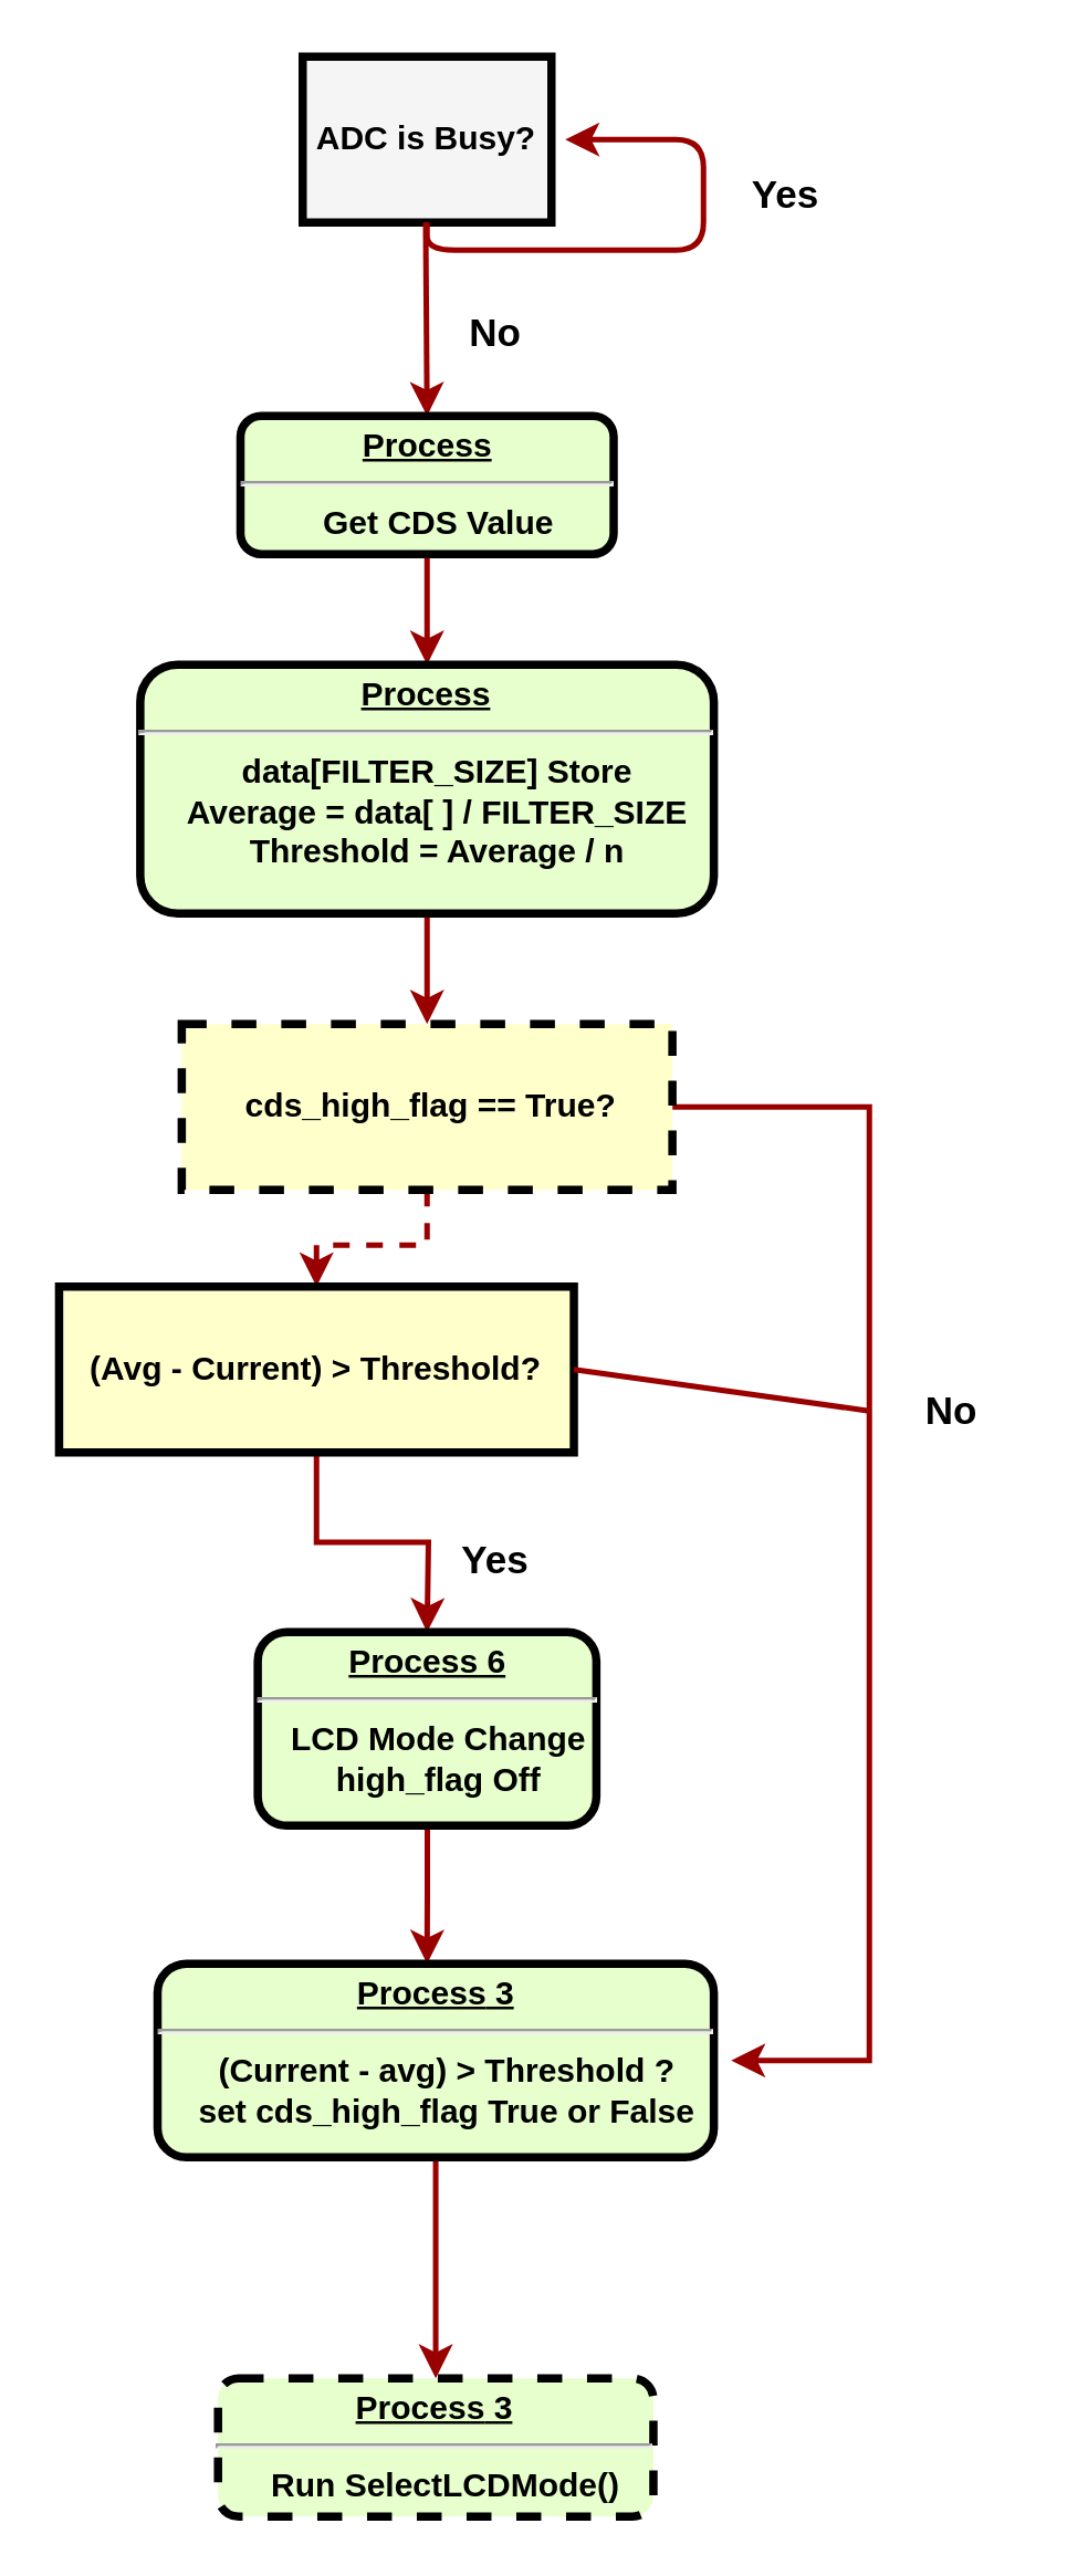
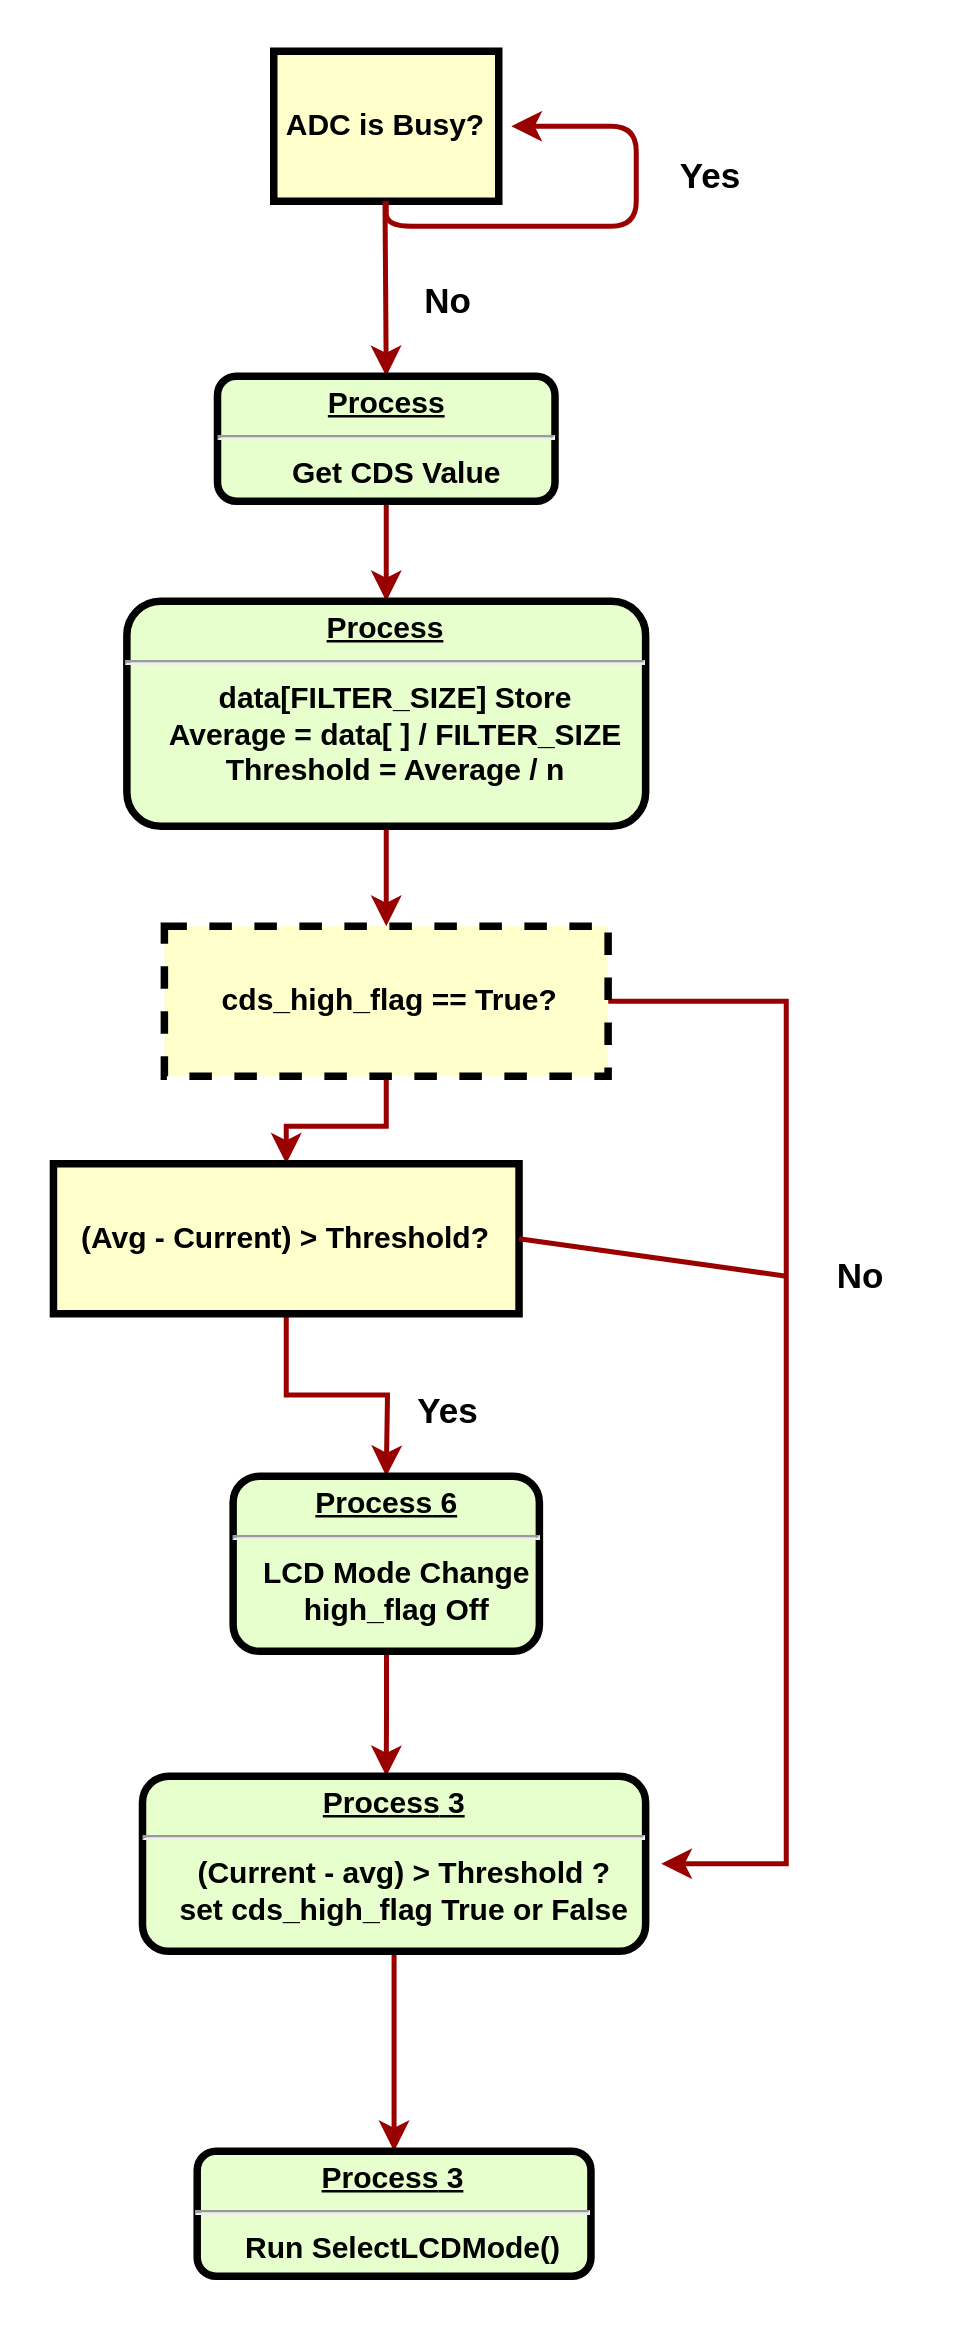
- <mxCell id="2" value="ADC is Busy?" style="whiteSpace=wrap;align=center;verticalAlign=middle;fontStyle=1;strokeWidth=3;fillColor=#f5f5f5;" vertex="1" parent="1"><mxGeometry x="109" y="20" width="90" height="60" as="geometry" /></mxCell>
+ <mxCell id="2" value="ADC is Busy?" style="whiteSpace=wrap;align=center;verticalAlign=middle;fontStyle=1;strokeWidth=3;fillColor=#FFFFCC" vertex="1" parent="1"><mxGeometry x="109" y="20" width="90" height="60" as="geometry" /></mxCell>
- <mxCell id="11" style="edgeStyle=orthogonalEdgeStyle;rounded=0;orthogonalLoop=1;jettySize=auto;html=1;exitX=0.5;exitY=1;exitDx=0;exitDy=0;entryX=0.5;entryY=0;entryDx=0;entryDy=0;strokeColor=#990000;strokeWidth=2;dashed=1;" edge="1" parent="1" source="13" target="15"><mxGeometry relative="1" as="geometry" /></mxCell>
+ <mxCell id="11" style="edgeStyle=orthogonalEdgeStyle;rounded=0;orthogonalLoop=1;jettySize=auto;html=1;exitX=0.5;exitY=1;exitDx=0;exitDy=0;entryX=0.5;entryY=0;entryDx=0;entryDy=0;strokeColor=#990000;strokeWidth=2;" edge="1" parent="1" source="13" target="15"><mxGeometry relative="1" as="geometry" /></mxCell>
- <mxCell id="23" value="&lt;p style=&quot;margin: 0px ; margin-top: 4px ; text-align: center ; text-decoration: underline&quot;&gt;&lt;strong&gt;&lt;strong&gt;Process&lt;/strong&gt; 3&lt;br&gt;&lt;/strong&gt;&lt;/p&gt;&lt;hr&gt;&lt;p style=&quot;margin: 0px ; margin-left: 8px&quot;&gt;Run SelectLCDMode()&lt;/p&gt;" style="verticalAlign=middle;align=center;overflow=fill;fontSize=12;fontFamily=Helvetica;html=1;rounded=1;fontStyle=1;strokeWidth=3;fillColor=#E6FFCC;dashed=1;" vertex="1" parent="1"><mxGeometry x="78.38" y="860" width="157.5" height="50" as="geometry" /></mxCell>
+ <mxCell id="23" value="&lt;p style=&quot;margin: 0px ; margin-top: 4px ; text-align: center ; text-decoration: underline&quot;&gt;&lt;strong&gt;&lt;strong&gt;Process&lt;/strong&gt; 3&lt;br&gt;&lt;/strong&gt;&lt;/p&gt;&lt;hr&gt;&lt;p style=&quot;margin: 0px ; margin-left: 8px&quot;&gt;Run SelectLCDMode()&lt;/p&gt;" style="verticalAlign=middle;align=center;overflow=fill;fontSize=12;fontFamily=Helvetica;html=1;rounded=1;fontStyle=1;strokeWidth=3;fillColor=#E6FFCC" vertex="1" parent="1"><mxGeometry x="78.38" y="860" width="157.5" height="50" as="geometry" /></mxCell>
